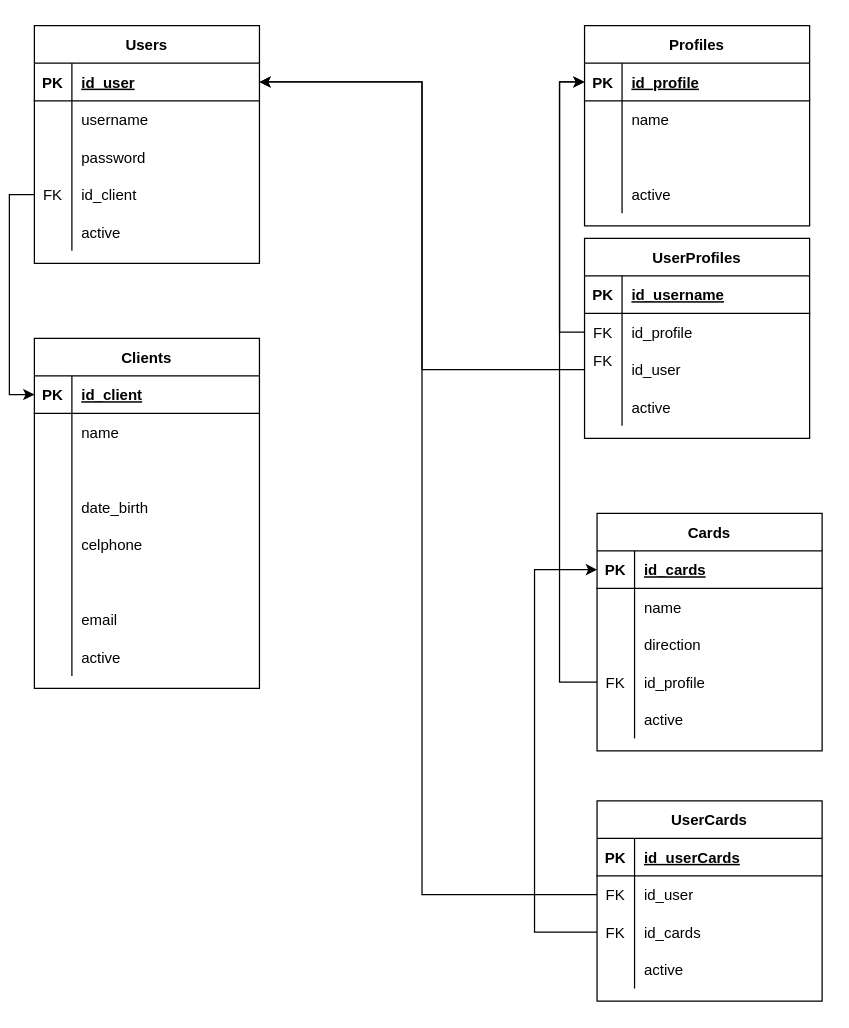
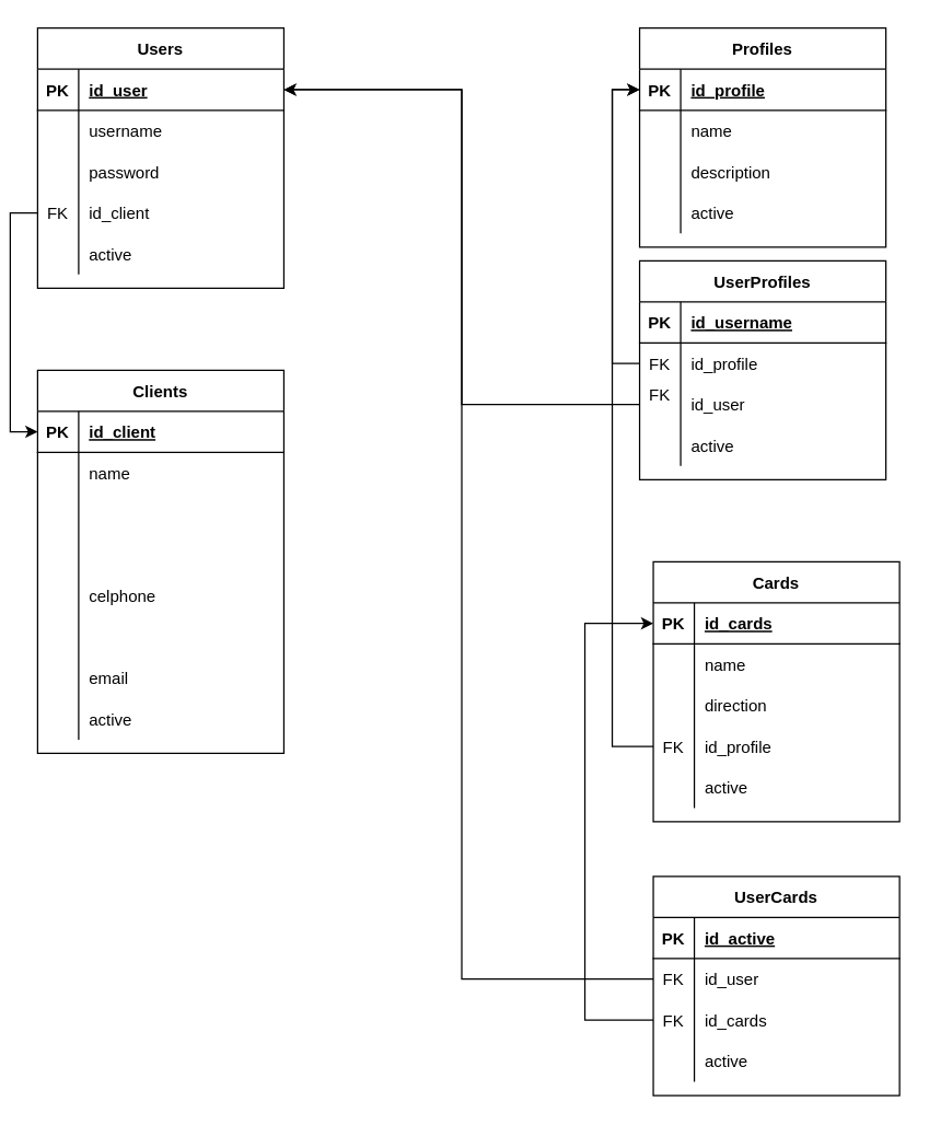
+ <mxCell id="27" value="description" style="shape=partialRectangle;connectable=0;fillColor=none;top=0;left=0;bottom=0;right=0;align=left;spacingLeft=6;overflow=hidden;" parent="25" vertex="1"><mxGeometry x="30" width="150" height="30" as="geometry" /></mxCell>
- <mxCell id="58" value="date_birth" style="shape=partialRectangle;connectable=0;fillColor=none;top=0;left=0;bottom=0;right=0;align=left;spacingLeft=6;overflow=hidden;" parent="56" vertex="1"><mxGeometry x="30" width="150" height="30" as="geometry" /></mxCell>
- <mxCell id="90" value="id_userCards" style="shape=partialRectangle;connectable=0;fillColor=none;top=0;left=0;bottom=0;right=0;align=left;spacingLeft=6;fontStyle=5;overflow=hidden;" parent="88" vertex="1"><mxGeometry x="30" width="150" height="30" as="geometry" /></mxCell>
+ <mxCell id="90" value="id_active" style="shape=partialRectangle;connectable=0;fillColor=none;top=0;left=0;bottom=0;right=0;align=left;spacingLeft=6;fontStyle=5;overflow=hidden;" parent="88" vertex="1"><mxGeometry x="30" width="150" height="30" as="geometry" /></mxCell>
